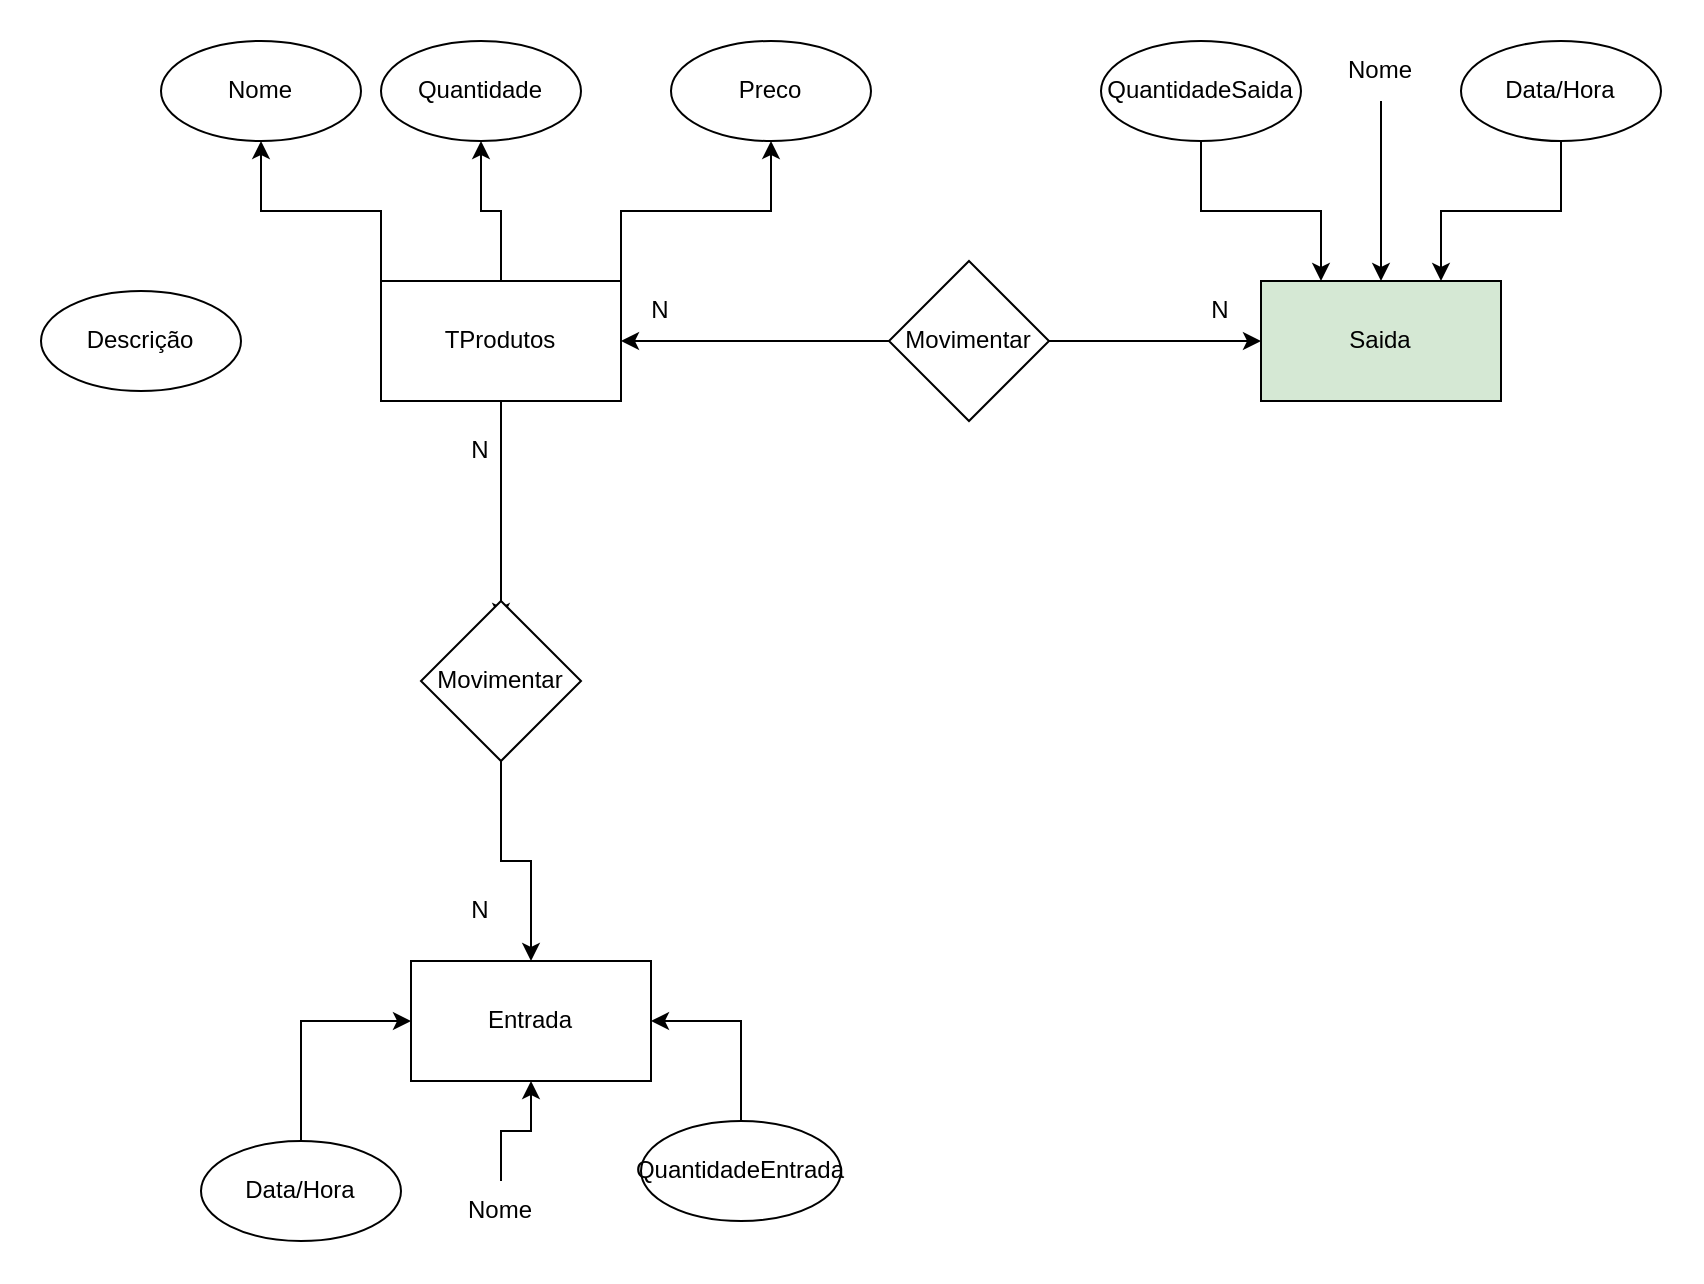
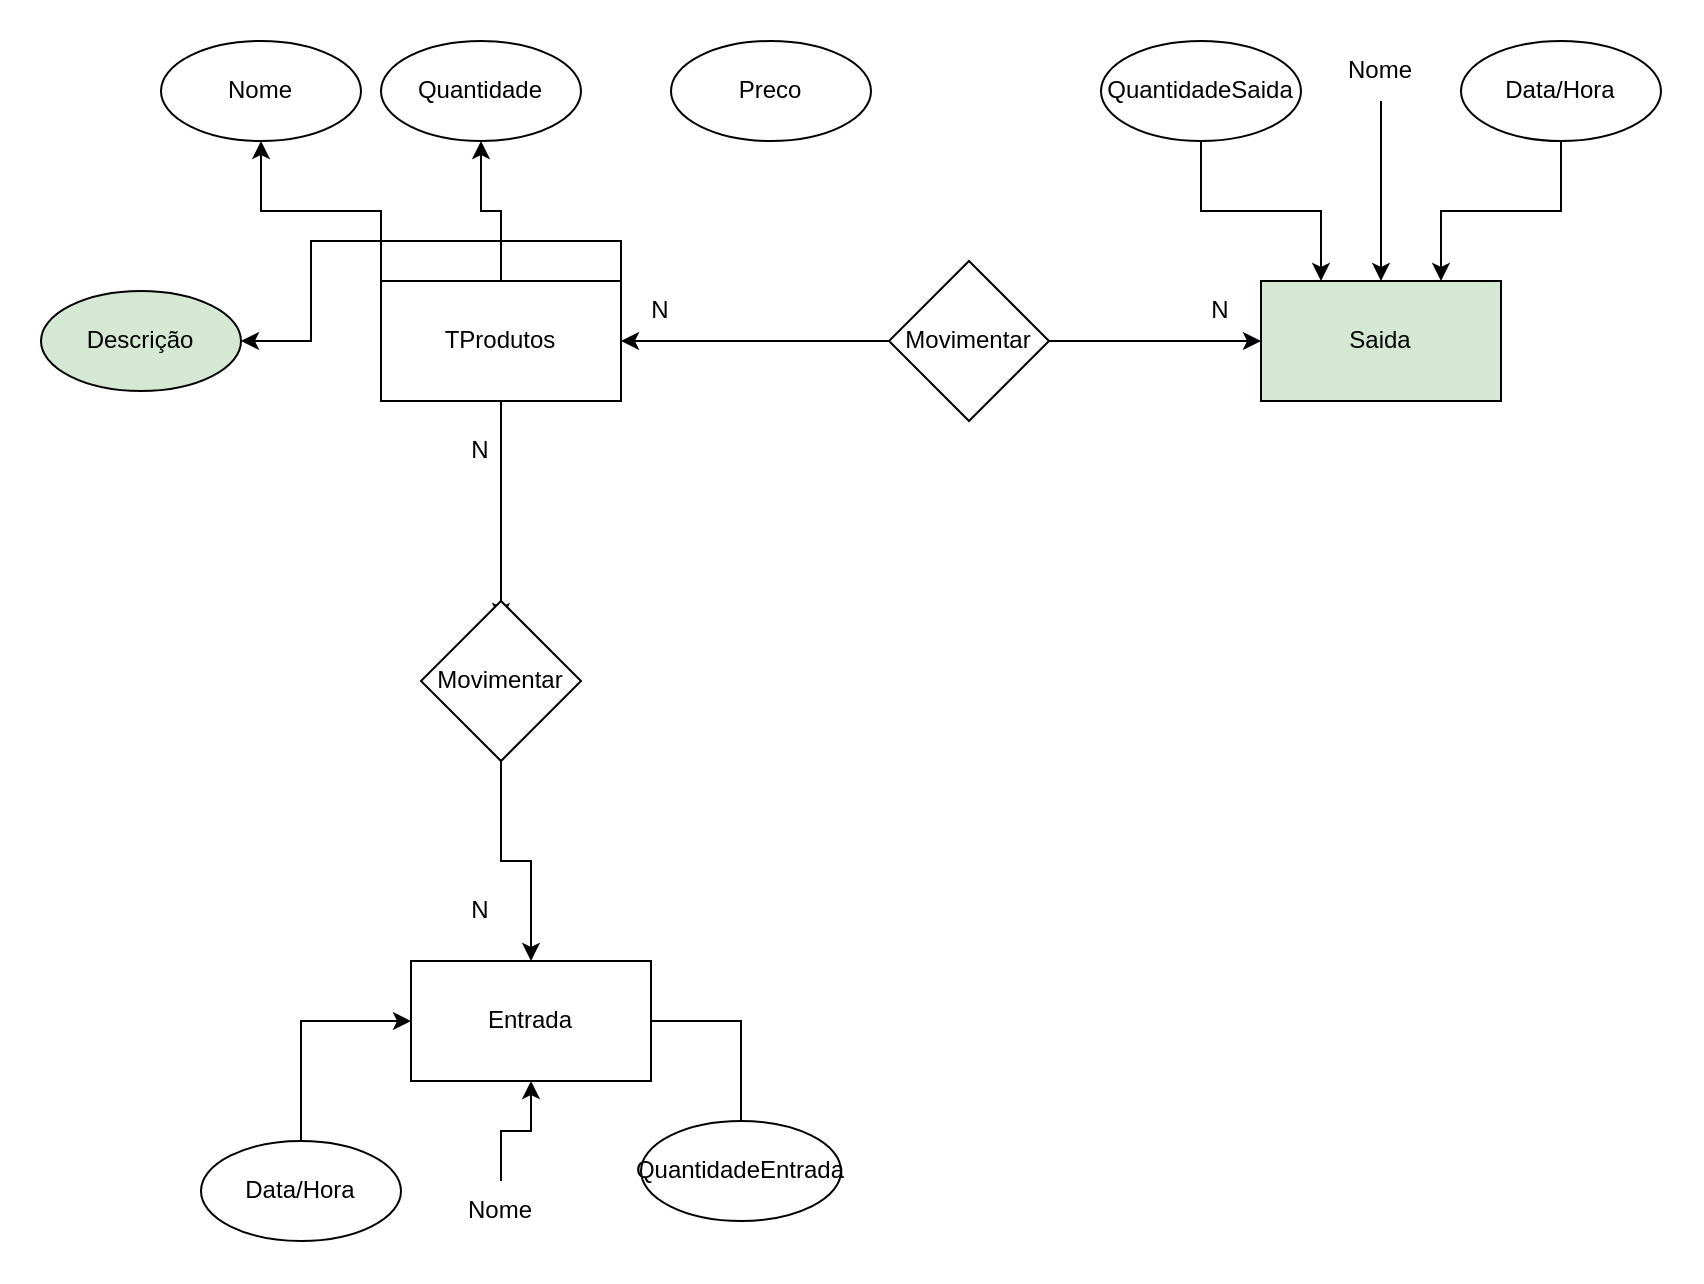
- <mxCell id="8" style="edgeStyle=orthogonalEdgeStyle;rounded=0;orthogonalLoop=1;jettySize=auto;html=1;exitX=1;exitY=0;exitDx=0;exitDy=0;entryX=0.5;entryY=1;entryDx=0;entryDy=0;" edge="1" parent="1" source="9" target="15"><mxGeometry relative="1" as="geometry" /></mxCell>
+ <mxCell id="8" style="edgeStyle=orthogonalEdgeStyle;rounded=0;orthogonalLoop=1;jettySize=auto;html=1;exitX=1;exitY=0;exitDx=0;exitDy=0;" edge="1" parent="1" source="9" target="13"><mxGeometry relative="1" as="geometry" /></mxCell>
- <mxCell id="13" value="Descrição" style="ellipse;whiteSpace=wrap;html=1;" vertex="1" parent="1"><mxGeometry x="20" y="145" width="100" height="50" as="geometry" /></mxCell>
+ <mxCell id="13" value="Descrição" style="ellipse;whiteSpace=wrap;html=1;fillColor=#d5e8d4;" vertex="1" parent="1"><mxGeometry x="20" y="145" width="100" height="50" as="geometry" /></mxCell>
- <mxCell id="26" style="edgeStyle=orthogonalEdgeStyle;rounded=0;orthogonalLoop=1;jettySize=auto;html=1;exitX=0.5;exitY=0;exitDx=0;exitDy=0;entryX=1;entryY=0.5;entryDx=0;entryDy=0;" edge="1" parent="1" source="27" target="21"><mxGeometry relative="1" as="geometry" /></mxCell>
+ <mxCell id="26" style="edgeStyle=orthogonalEdgeStyle;rounded=0;orthogonalLoop=1;jettySize=auto;html=1;exitX=0.5;exitY=0;exitDx=0;exitDy=0;entryX=1;entryY=0.5;entryDx=0;entryDy=0;endArrow=none;" edge="1" parent="1" source="27" target="21"><mxGeometry relative="1" as="geometry" /></mxCell>
